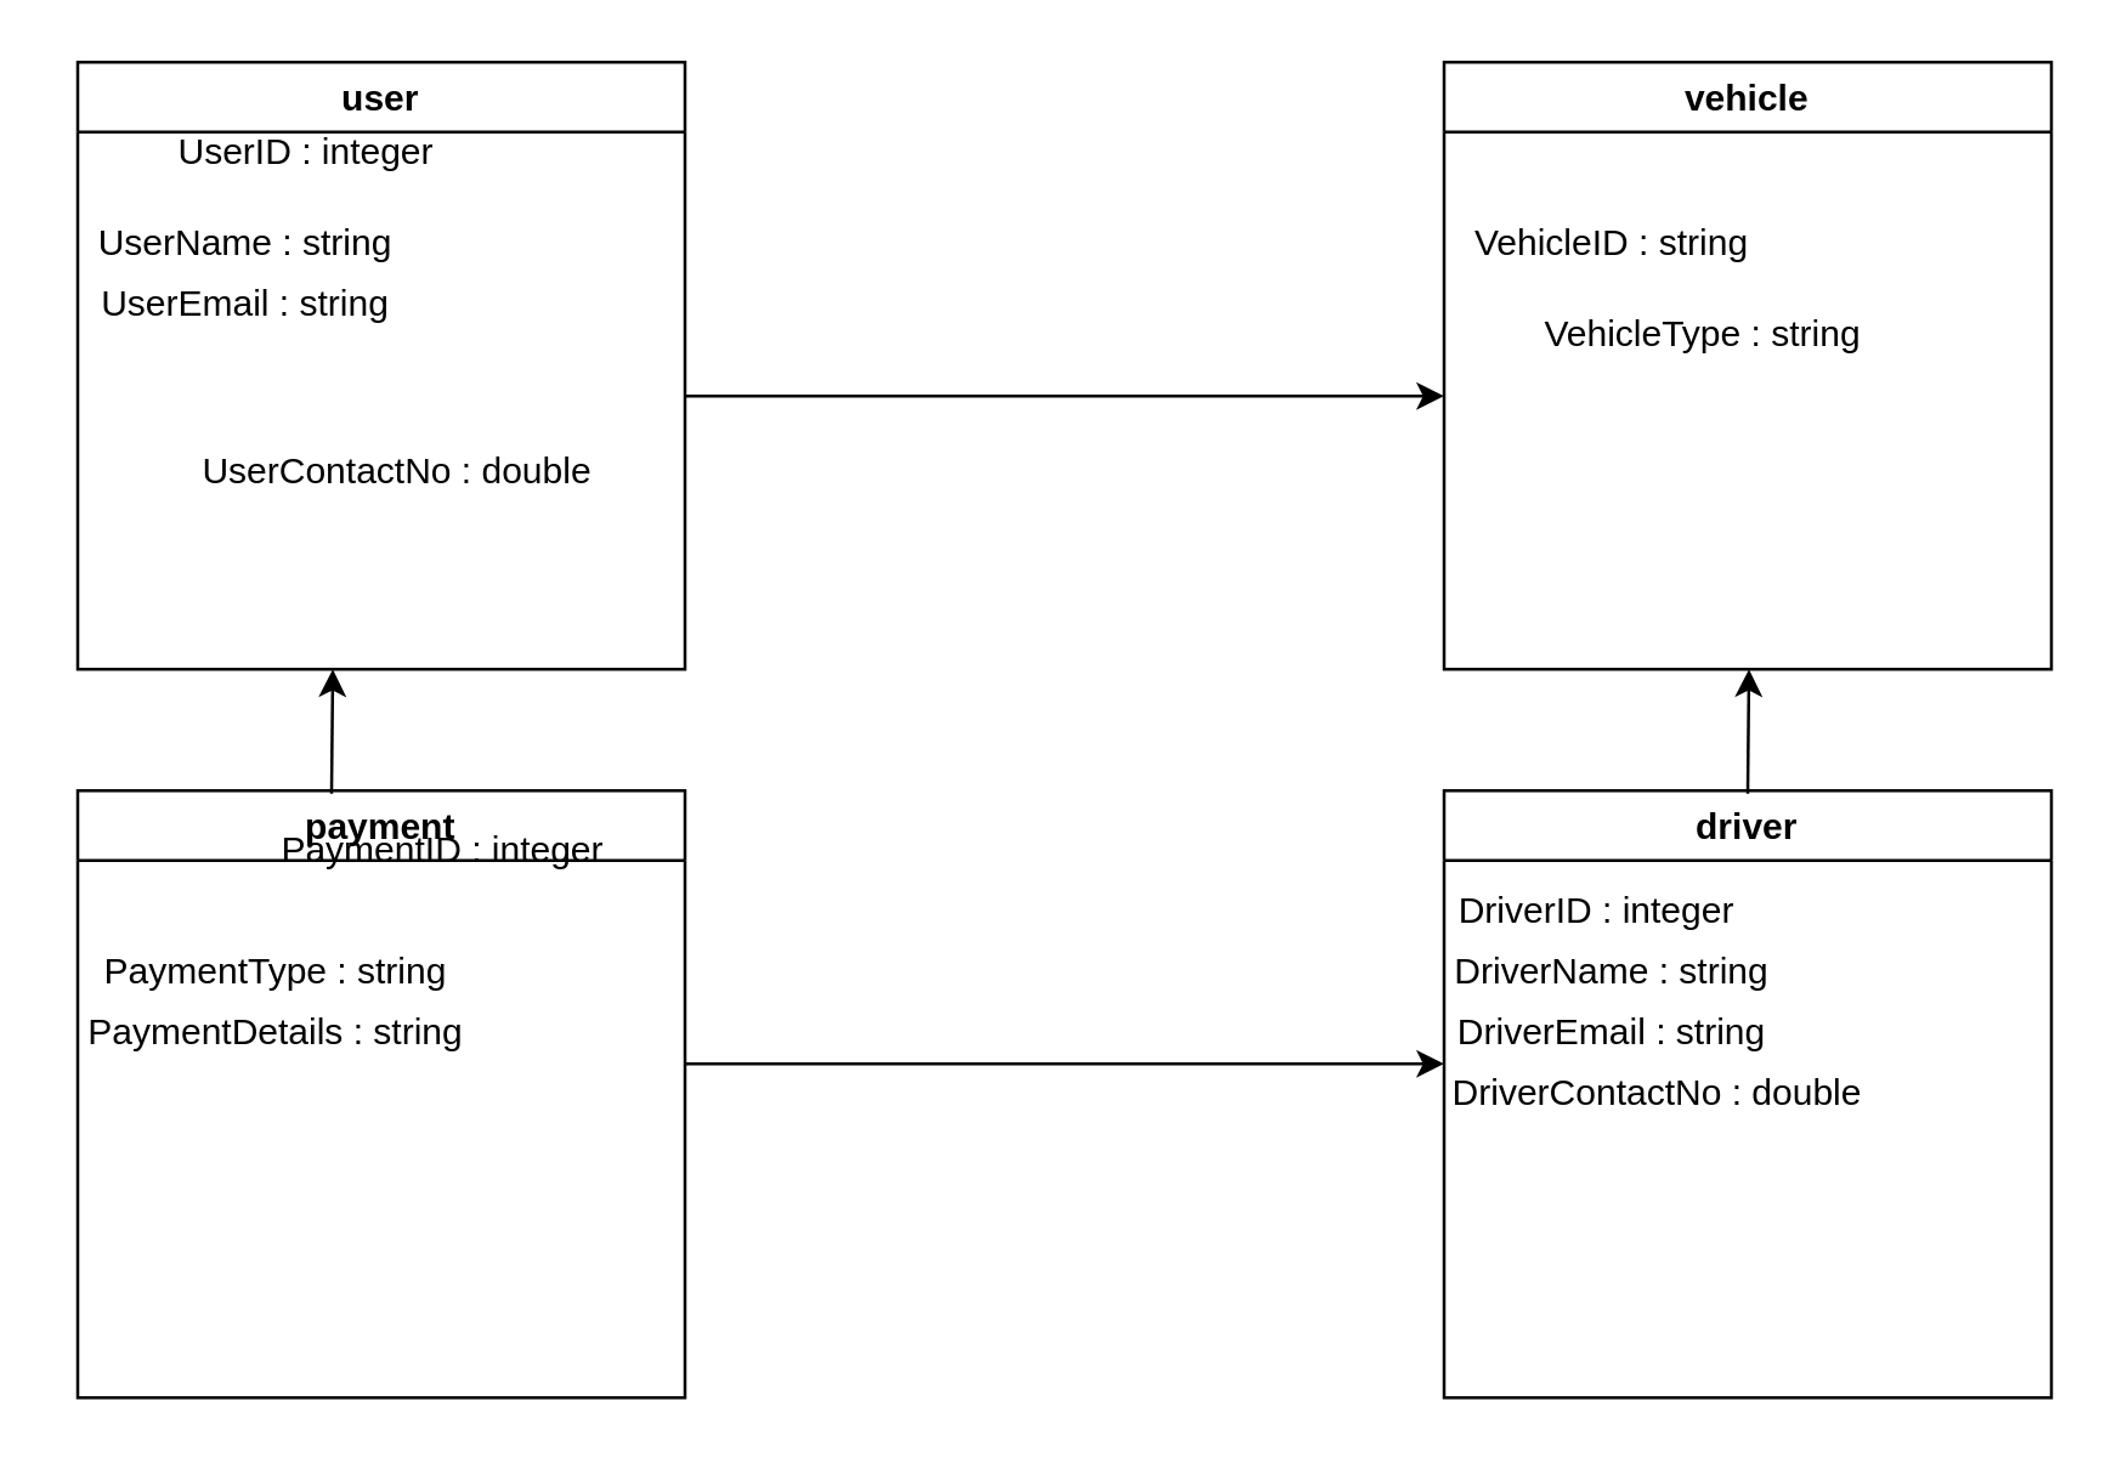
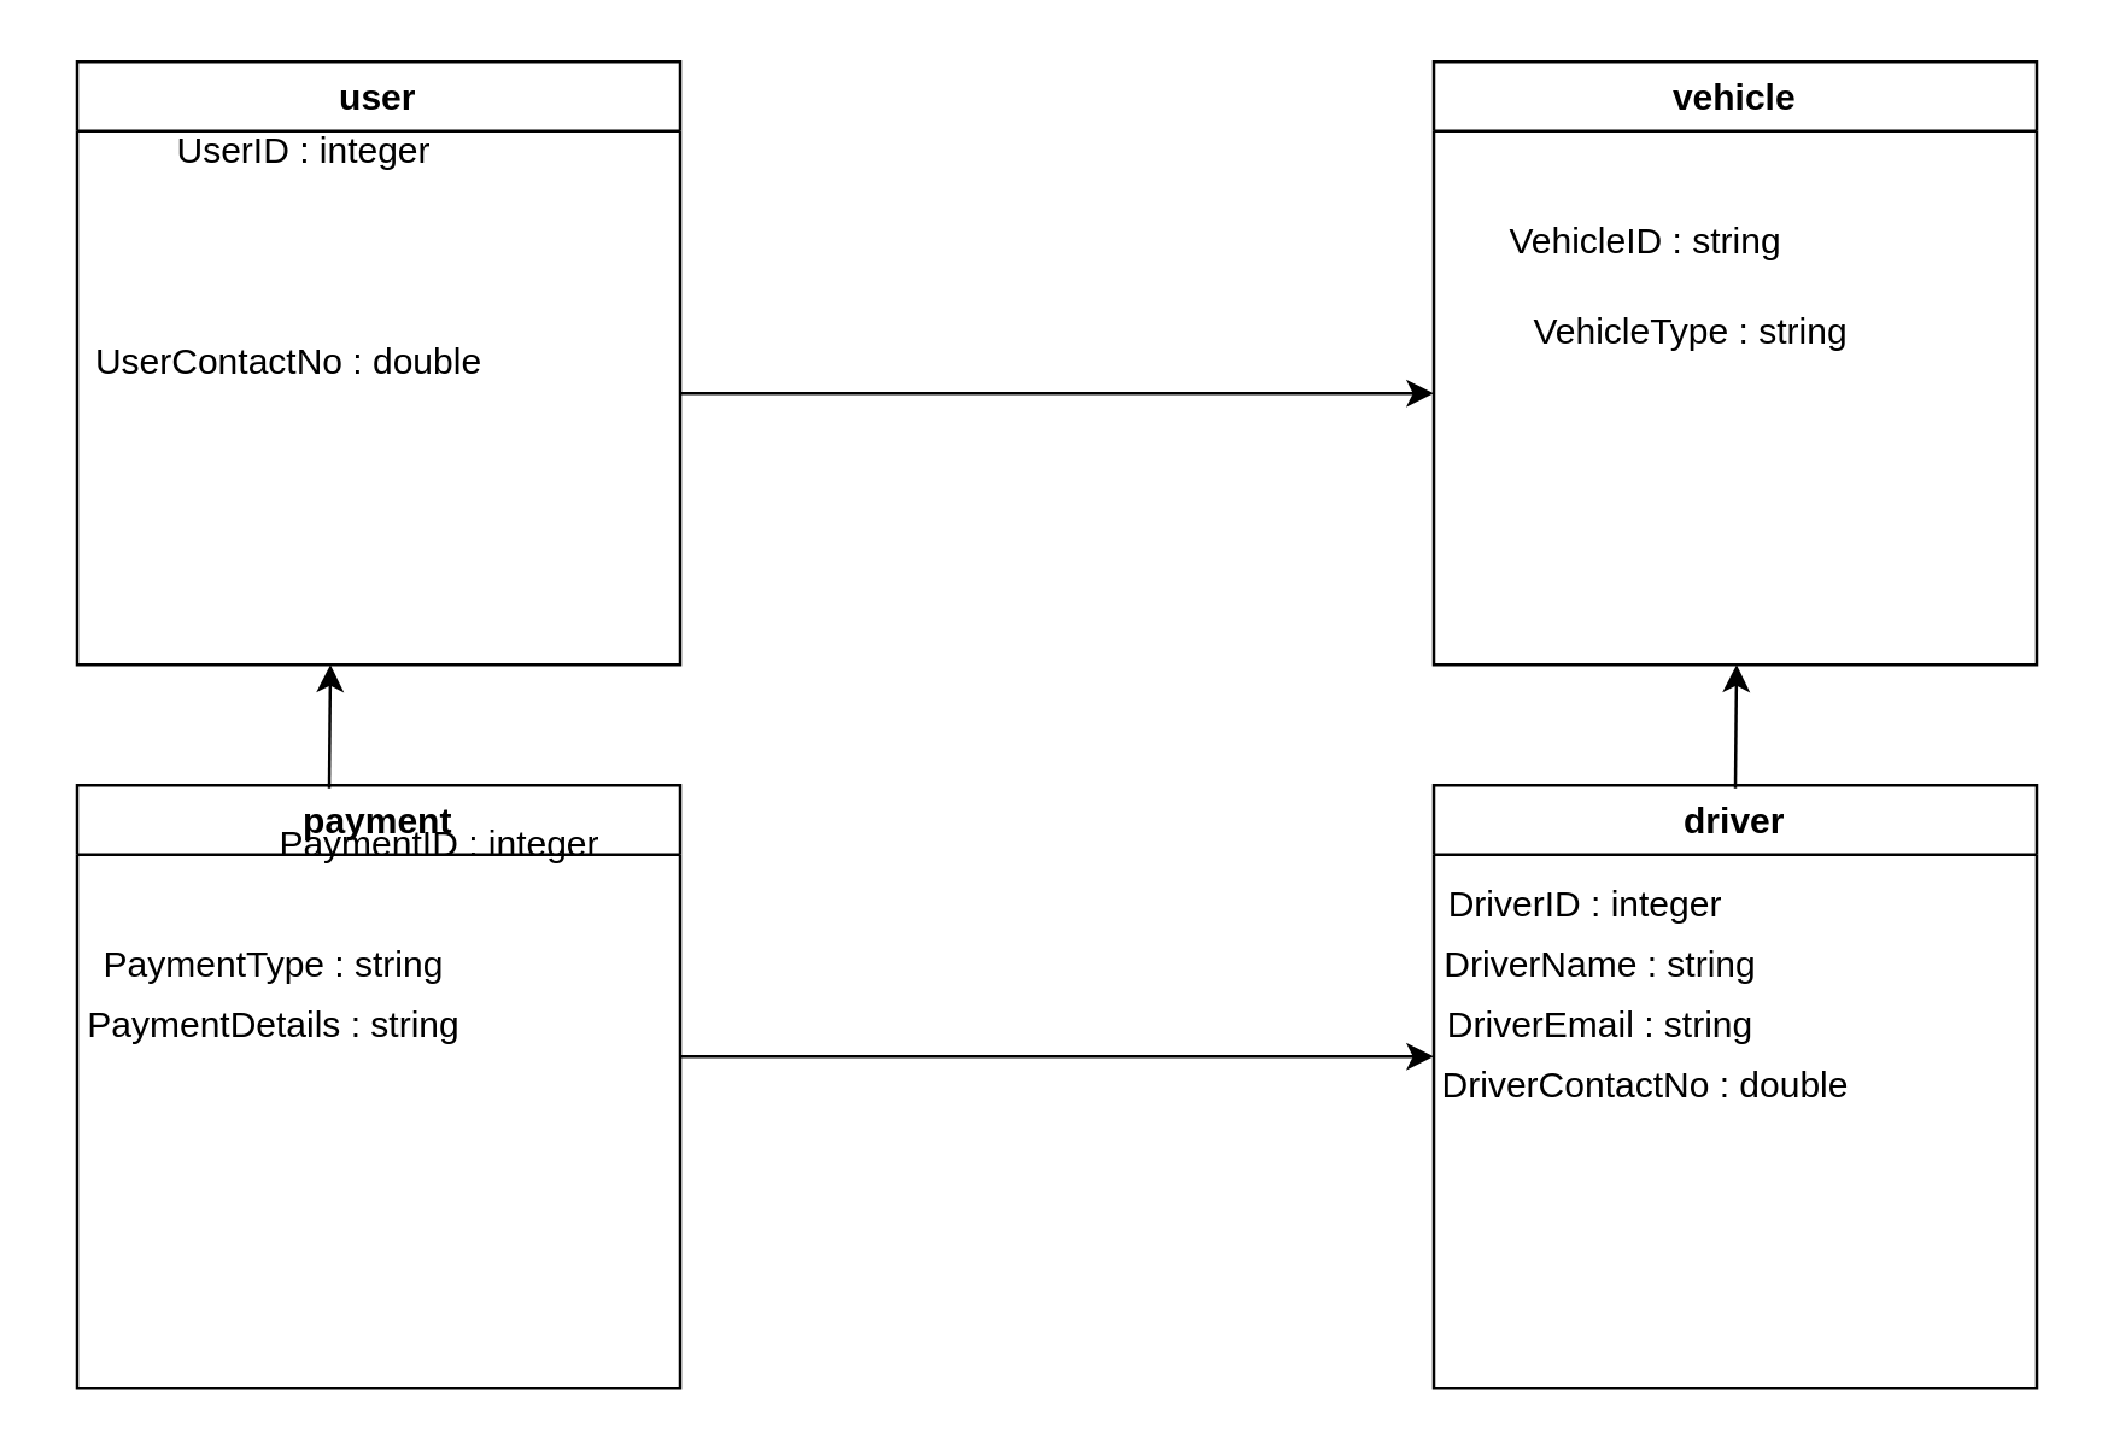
- <mxCell id="4" value="UserName : string" style="text;html=1;align=center;verticalAlign=middle;resizable=0;points=[];autosize=1;strokeColor=none;fillColor=none;" vertex="1" parent="2"><mxGeometry y="50" width="110" height="20" as="geometry" /></mxCell>
- <mxCell id="9" value="VehicleID : string" style="text;html=1;align=center;verticalAlign=middle;resizable=0;points=[];autosize=1;strokeColor=none;fillColor=none;" vertex="1" parent="7"><mxGeometry y="50" width="110" height="20" as="geometry" /></mxCell>
+ <mxCell id="9" value="VehicleID : string" style="text;html=1;align=center;verticalAlign=middle;resizable=0;points=[];autosize=1;strokeColor=none;fillColor=none;" vertex="1" parent="7"><mxGeometry x="15" y="50" width="110" height="20" as="geometry" /></mxCell>
- <mxCell id="5" value="UserEmail : string" style="text;html=1;align=center;verticalAlign=middle;resizable=0;points=[];autosize=1;strokeColor=none;fillColor=none;" vertex="1" parent="2"><mxGeometry y="70" width="110" height="20" as="geometry" /></mxCell>
- <mxCell id="6" value="UserContactNo : double" style="text;html=1;align=center;verticalAlign=middle;resizable=0;points=[];autosize=1;strokeColor=none;fillColor=none;" vertex="1" parent="2"><mxGeometry x="35" y="125" width="140" height="20" as="geometry" /></mxCell>
+ <mxCell id="6" value="UserContactNo : double" style="text;html=1;align=center;verticalAlign=middle;resizable=0;points=[];autosize=1;strokeColor=none;fillColor=none;" vertex="1" parent="2"><mxGeometry y="90" width="140" height="20" as="geometry" /></mxCell>
